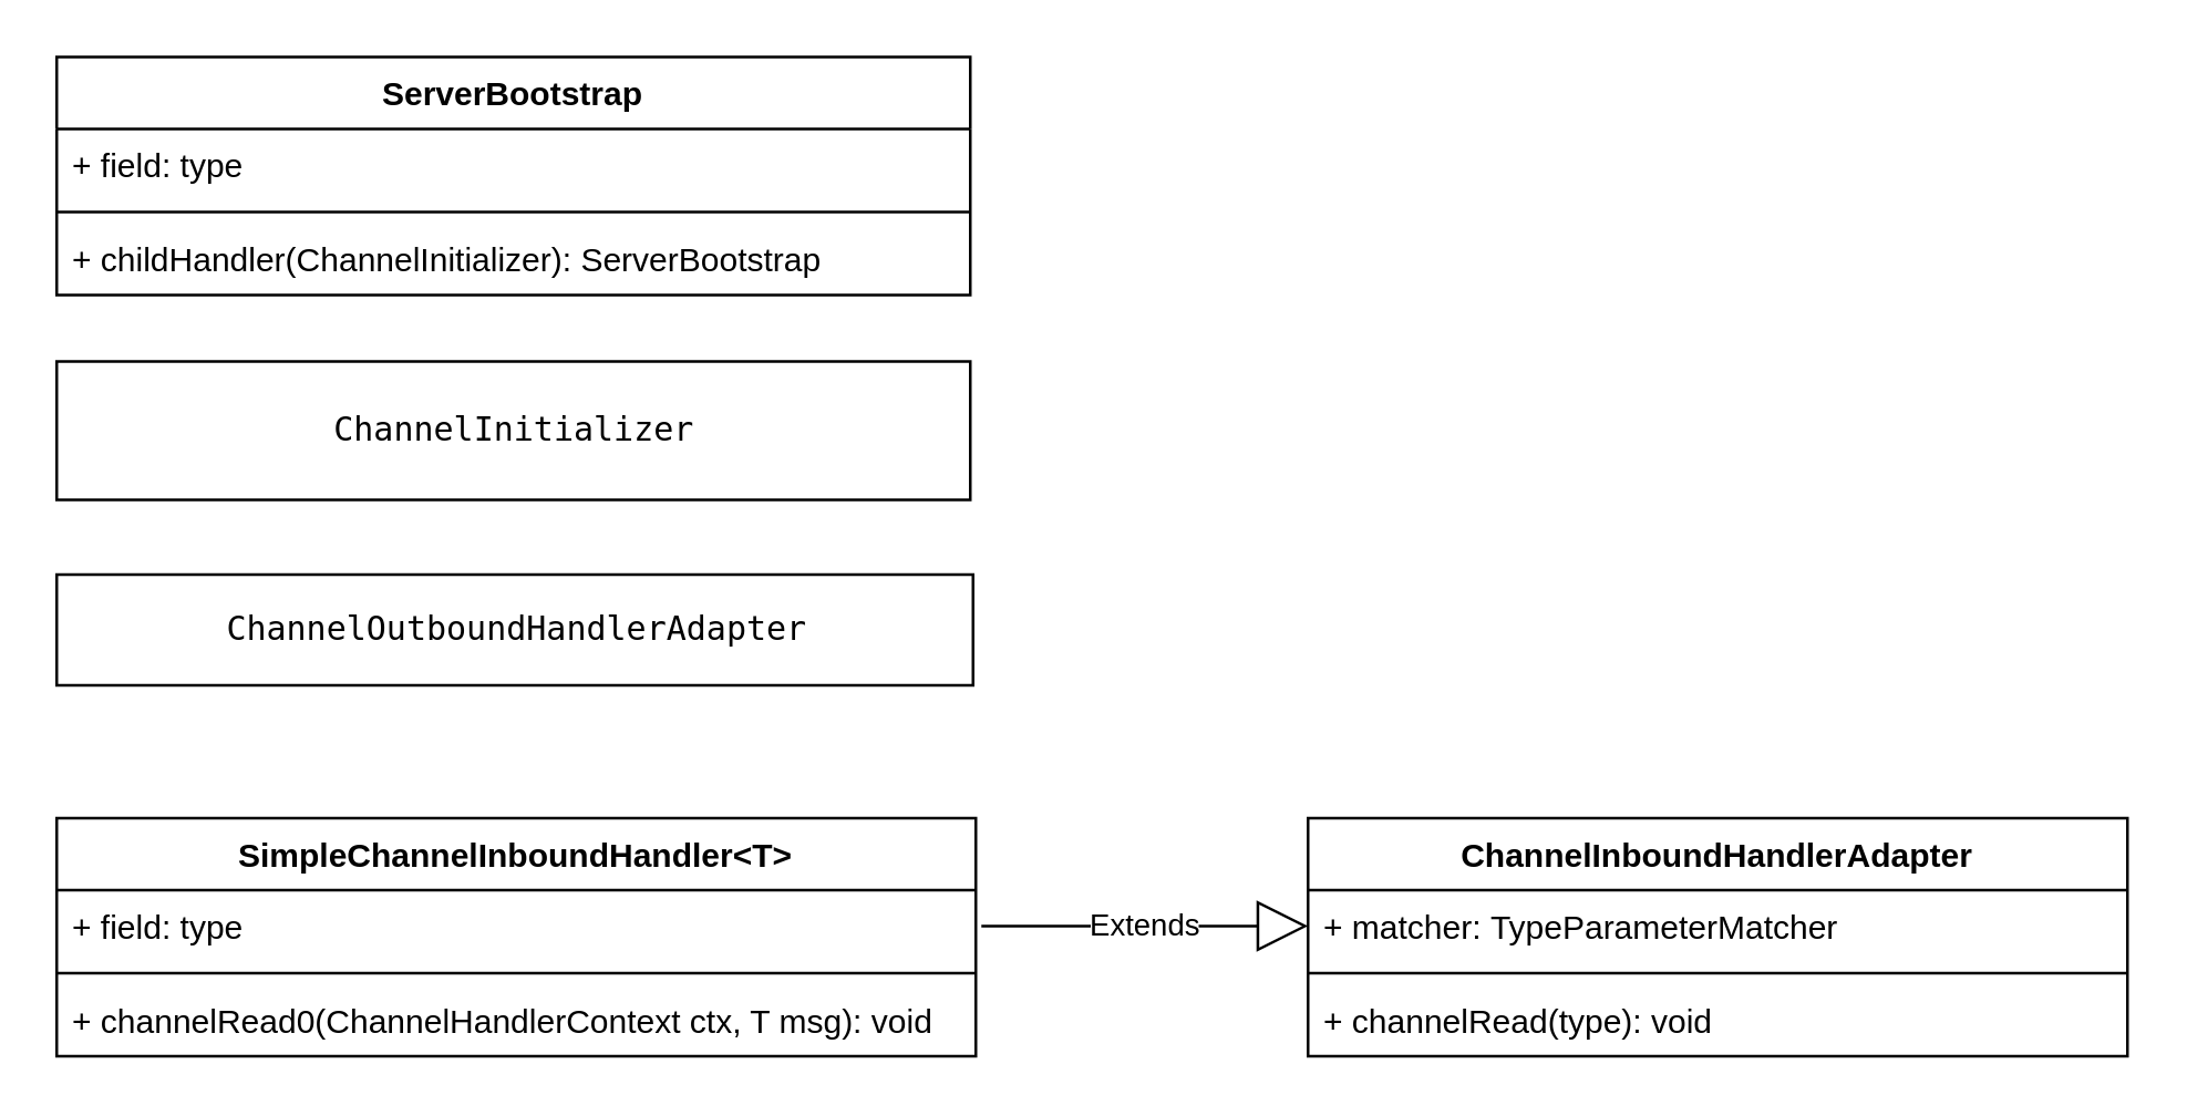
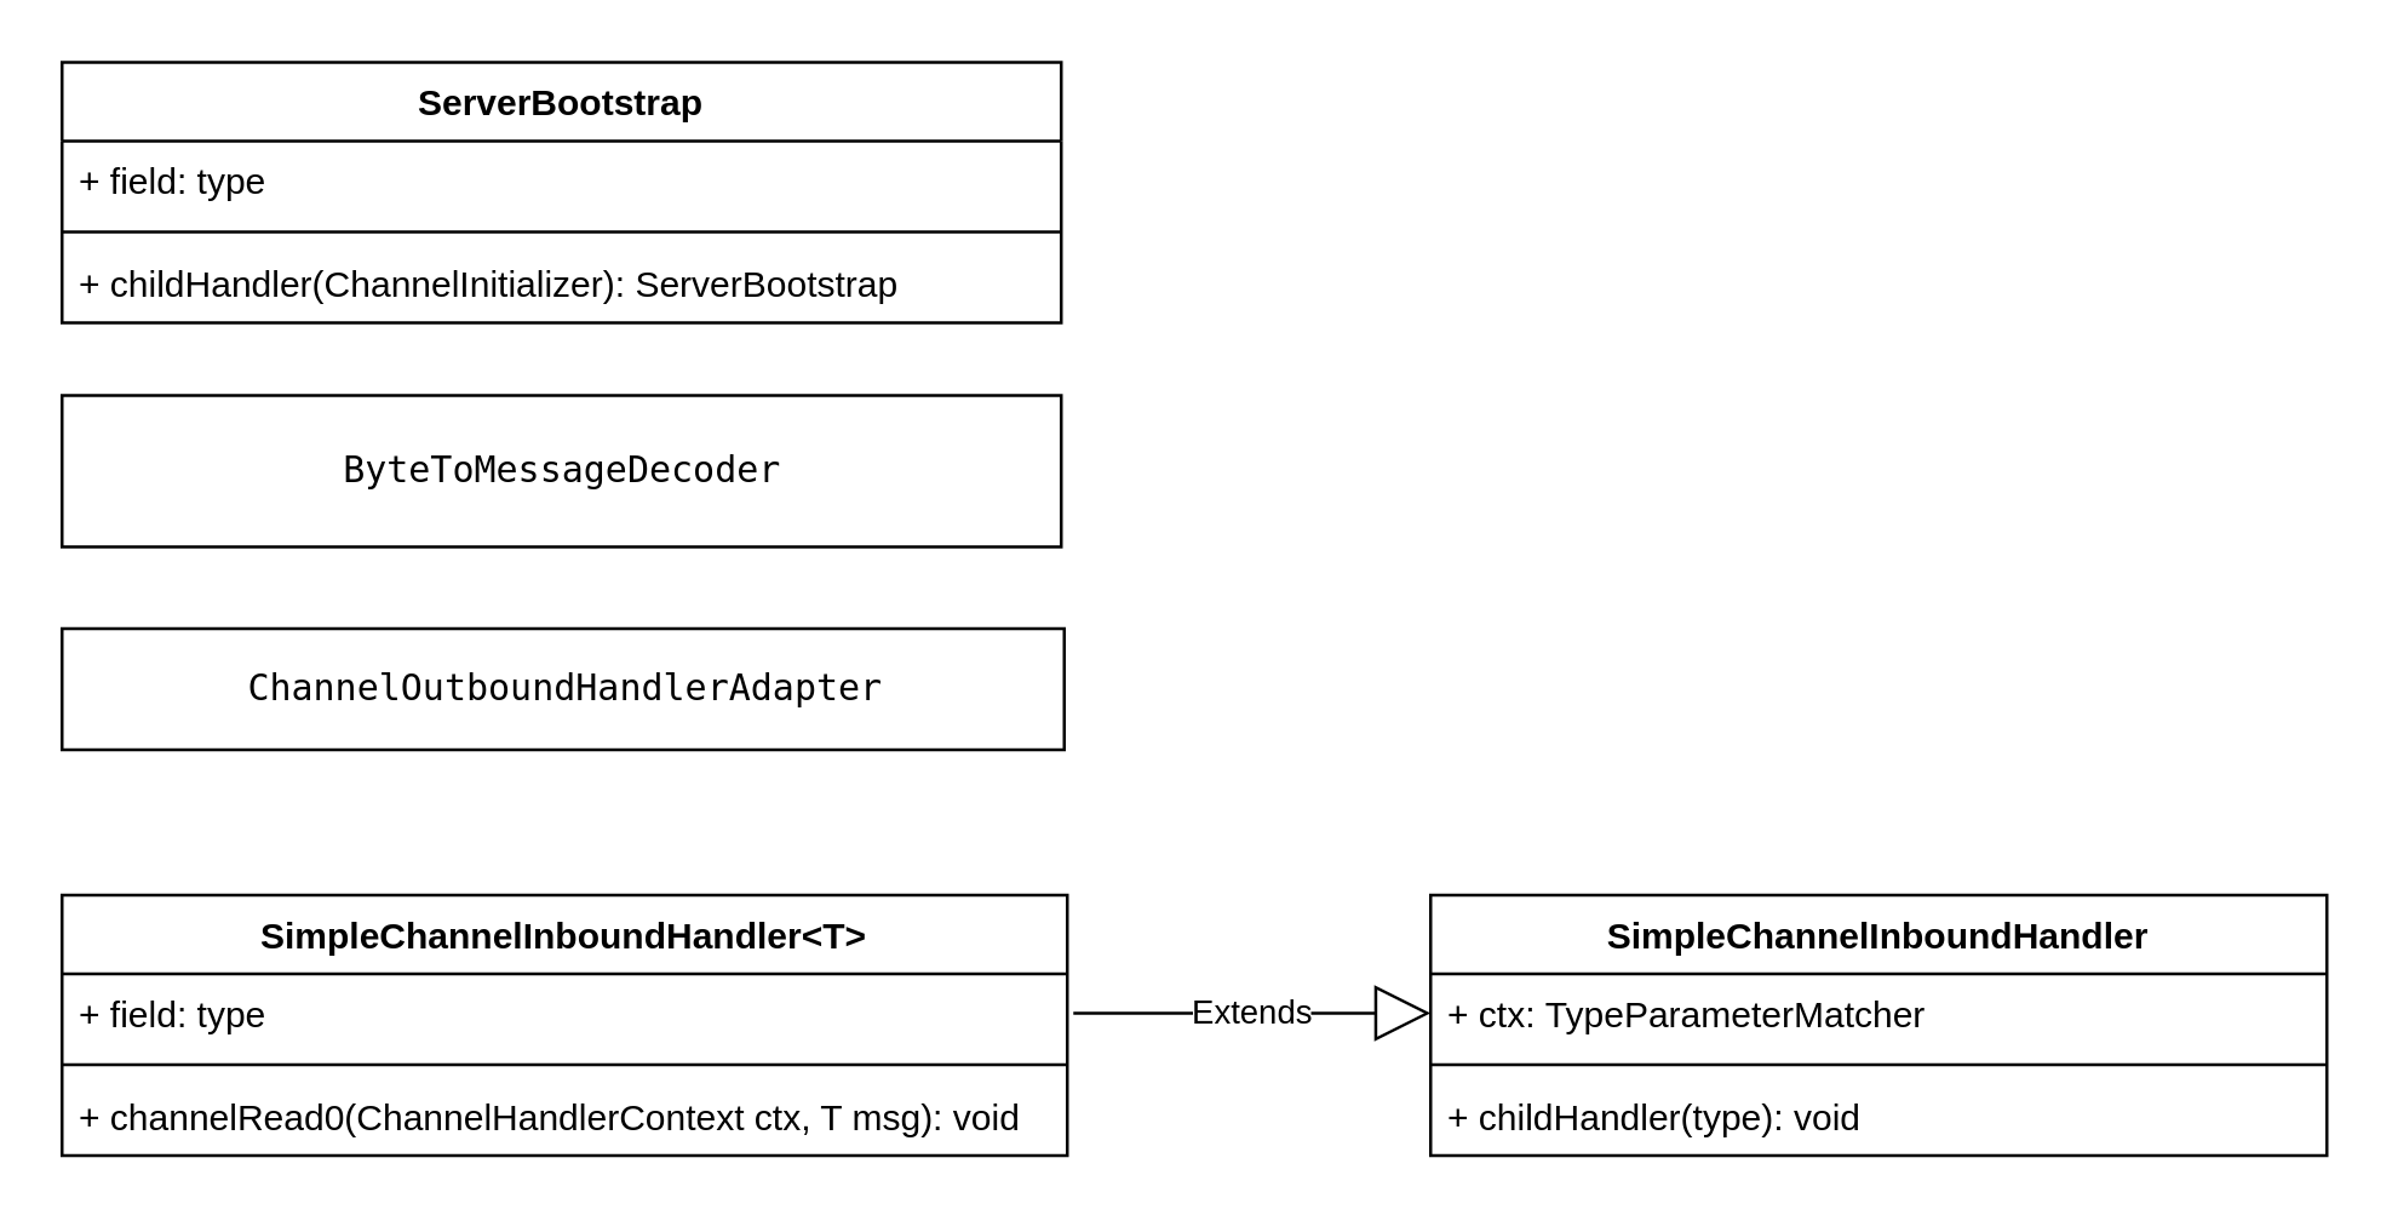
- <mxCell id="6" value="&lt;pre&gt;ChannelInitializer&lt;/pre&gt;" style="html=1;" parent="1" vertex="1"><mxGeometry x="20" y="130" width="330" height="50" as="geometry" /></mxCell>
+ <mxCell id="6" value="&lt;pre&gt;ByteToMessageDecoder&lt;/pre&gt;" style="html=1;" parent="1" vertex="1"><mxGeometry x="20" y="130" width="330" height="50" as="geometry" /></mxCell>
- <mxCell id="12" value="ChannelInboundHandlerAdapter" style="swimlane;fontStyle=1;align=center;verticalAlign=top;childLayout=stackLayout;horizontal=1;startSize=26;horizontalStack=0;resizeParent=1;resizeParentMax=0;resizeLast=0;collapsible=1;marginBottom=0;" parent="1" vertex="1"><mxGeometry x="472" y="295" width="296" height="86" as="geometry" /></mxCell>
+ <mxCell id="12" value="SimpleChannelInboundHandler" style="swimlane;fontStyle=1;align=center;verticalAlign=top;childLayout=stackLayout;horizontal=1;startSize=26;horizontalStack=0;resizeParent=1;resizeParentMax=0;resizeLast=0;collapsible=1;marginBottom=0;" parent="1" vertex="1"><mxGeometry x="472" y="295" width="296" height="86" as="geometry" /></mxCell>
- <mxCell id="13" value="+ matcher: TypeParameterMatcher" style="text;strokeColor=none;fillColor=none;align=left;verticalAlign=top;spacingLeft=4;spacingRight=4;overflow=hidden;rotatable=0;points=[[0,0.5],[1,0.5]];portConstraint=eastwest;" parent="12" vertex="1"><mxGeometry y="26" width="296" height="26" as="geometry" /></mxCell>
+ <mxCell id="13" value="+ ctx: TypeParameterMatcher" style="text;strokeColor=none;fillColor=none;align=left;verticalAlign=top;spacingLeft=4;spacingRight=4;overflow=hidden;rotatable=0;points=[[0,0.5],[1,0.5]];portConstraint=eastwest;" parent="12" vertex="1"><mxGeometry y="26" width="296" height="26" as="geometry" /></mxCell>
- <mxCell id="15" value="+ channelRead(type): void&#10;" style="text;strokeColor=none;fillColor=none;align=left;verticalAlign=top;spacingLeft=4;spacingRight=4;overflow=hidden;rotatable=0;points=[[0,0.5],[1,0.5]];portConstraint=eastwest;" parent="12" vertex="1"><mxGeometry y="60" width="296" height="26" as="geometry" /></mxCell>
+ <mxCell id="15" value="+ childHandler(type): void&#10;" style="text;strokeColor=none;fillColor=none;align=left;verticalAlign=top;spacingLeft=4;spacingRight=4;overflow=hidden;rotatable=0;points=[[0,0.5],[1,0.5]];portConstraint=eastwest;" parent="12" vertex="1"><mxGeometry y="60" width="296" height="26" as="geometry" /></mxCell>
